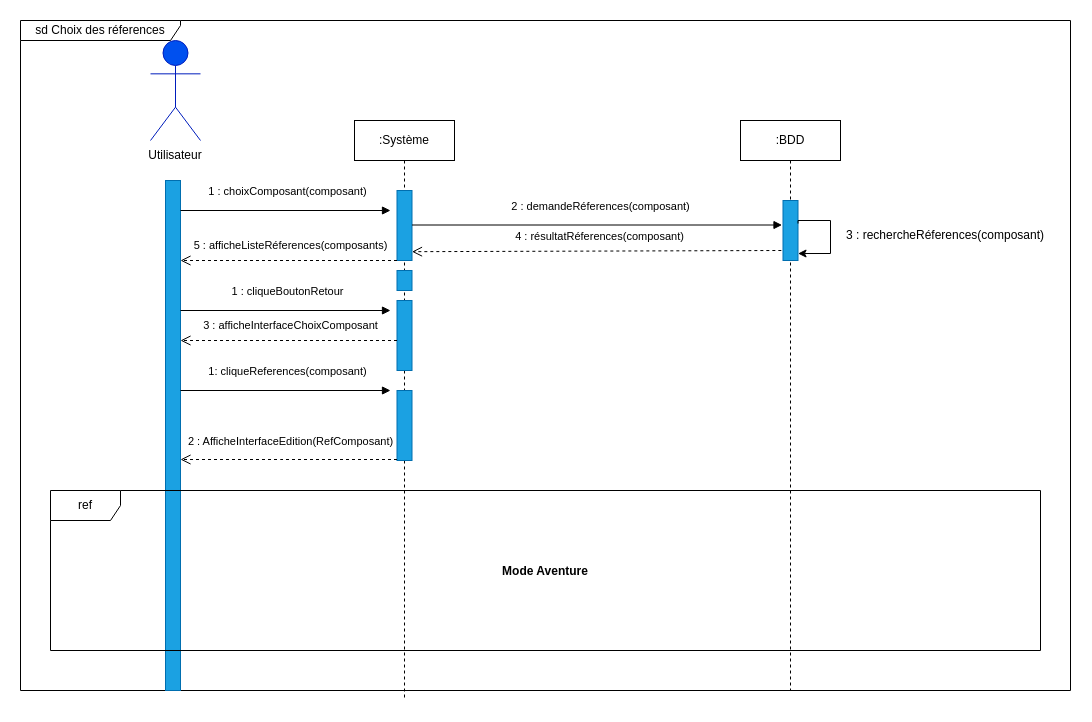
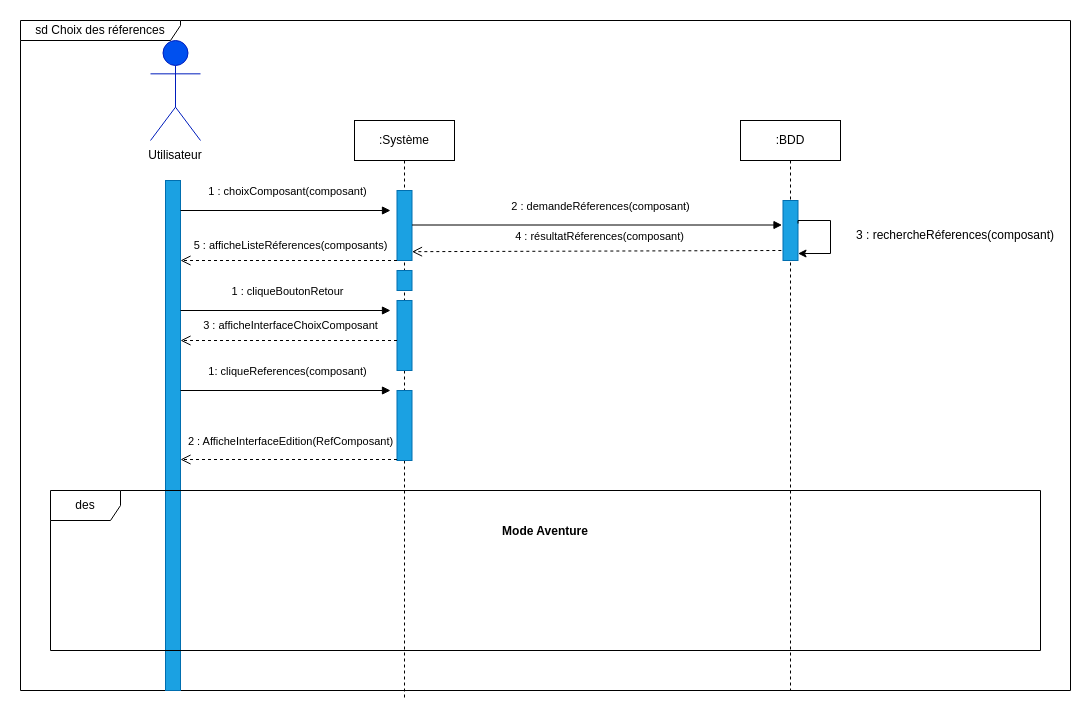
- <mxCell id="15" value="3 : rechercheRéferences(composant)" style="text;html=1;strokeColor=none;fillColor=none;align=center;verticalAlign=middle;whiteSpace=wrap;rounded=0;" parent="1" vertex="1"><mxGeometry x="840" y="220" width="210" height="30" as="geometry" /></mxCell>
+ <mxCell id="15" value="3 : rechercheRéferences(composant)" style="text;html=1;strokeColor=none;fillColor=none;align=center;verticalAlign=middle;whiteSpace=wrap;rounded=0;" parent="1" vertex="1"><mxGeometry x="850" y="220" width="210" height="30" as="geometry" /></mxCell>
- <mxCell id="23" value="ref" style="shape=umlFrame;whiteSpace=wrap;html=1;width=70;height=30;" parent="1" vertex="1"><mxGeometry x="50" y="490" width="990" height="160" as="geometry" /></mxCell>
+ <mxCell id="23" value="des" style="shape=umlFrame;whiteSpace=wrap;html=1;width=70;height=30;" parent="1" vertex="1"><mxGeometry x="50" y="490" width="990" height="160" as="geometry" /></mxCell>
- <mxCell id="24" value="Mode Aventure" style="text;align=center;fontStyle=1;verticalAlign=middle;spacingLeft=3;spacingRight=3;strokeColor=none;rotatable=0;points=[[0,0.5],[1,0.5]];portConstraint=eastwest;" vertex="1" parent="1"><mxGeometry x="505" y="557" width="80" height="26" as="geometry" /></mxCell>
+ <mxCell id="24" value="Mode Aventure" style="text;align=center;fontStyle=1;verticalAlign=middle;spacingLeft=3;spacingRight=3;strokeColor=none;rotatable=0;points=[[0,0.5],[1,0.5]];portConstraint=eastwest;" vertex="1" parent="1"><mxGeometry x="505" y="517" width="80" height="26" as="geometry" /></mxCell>
